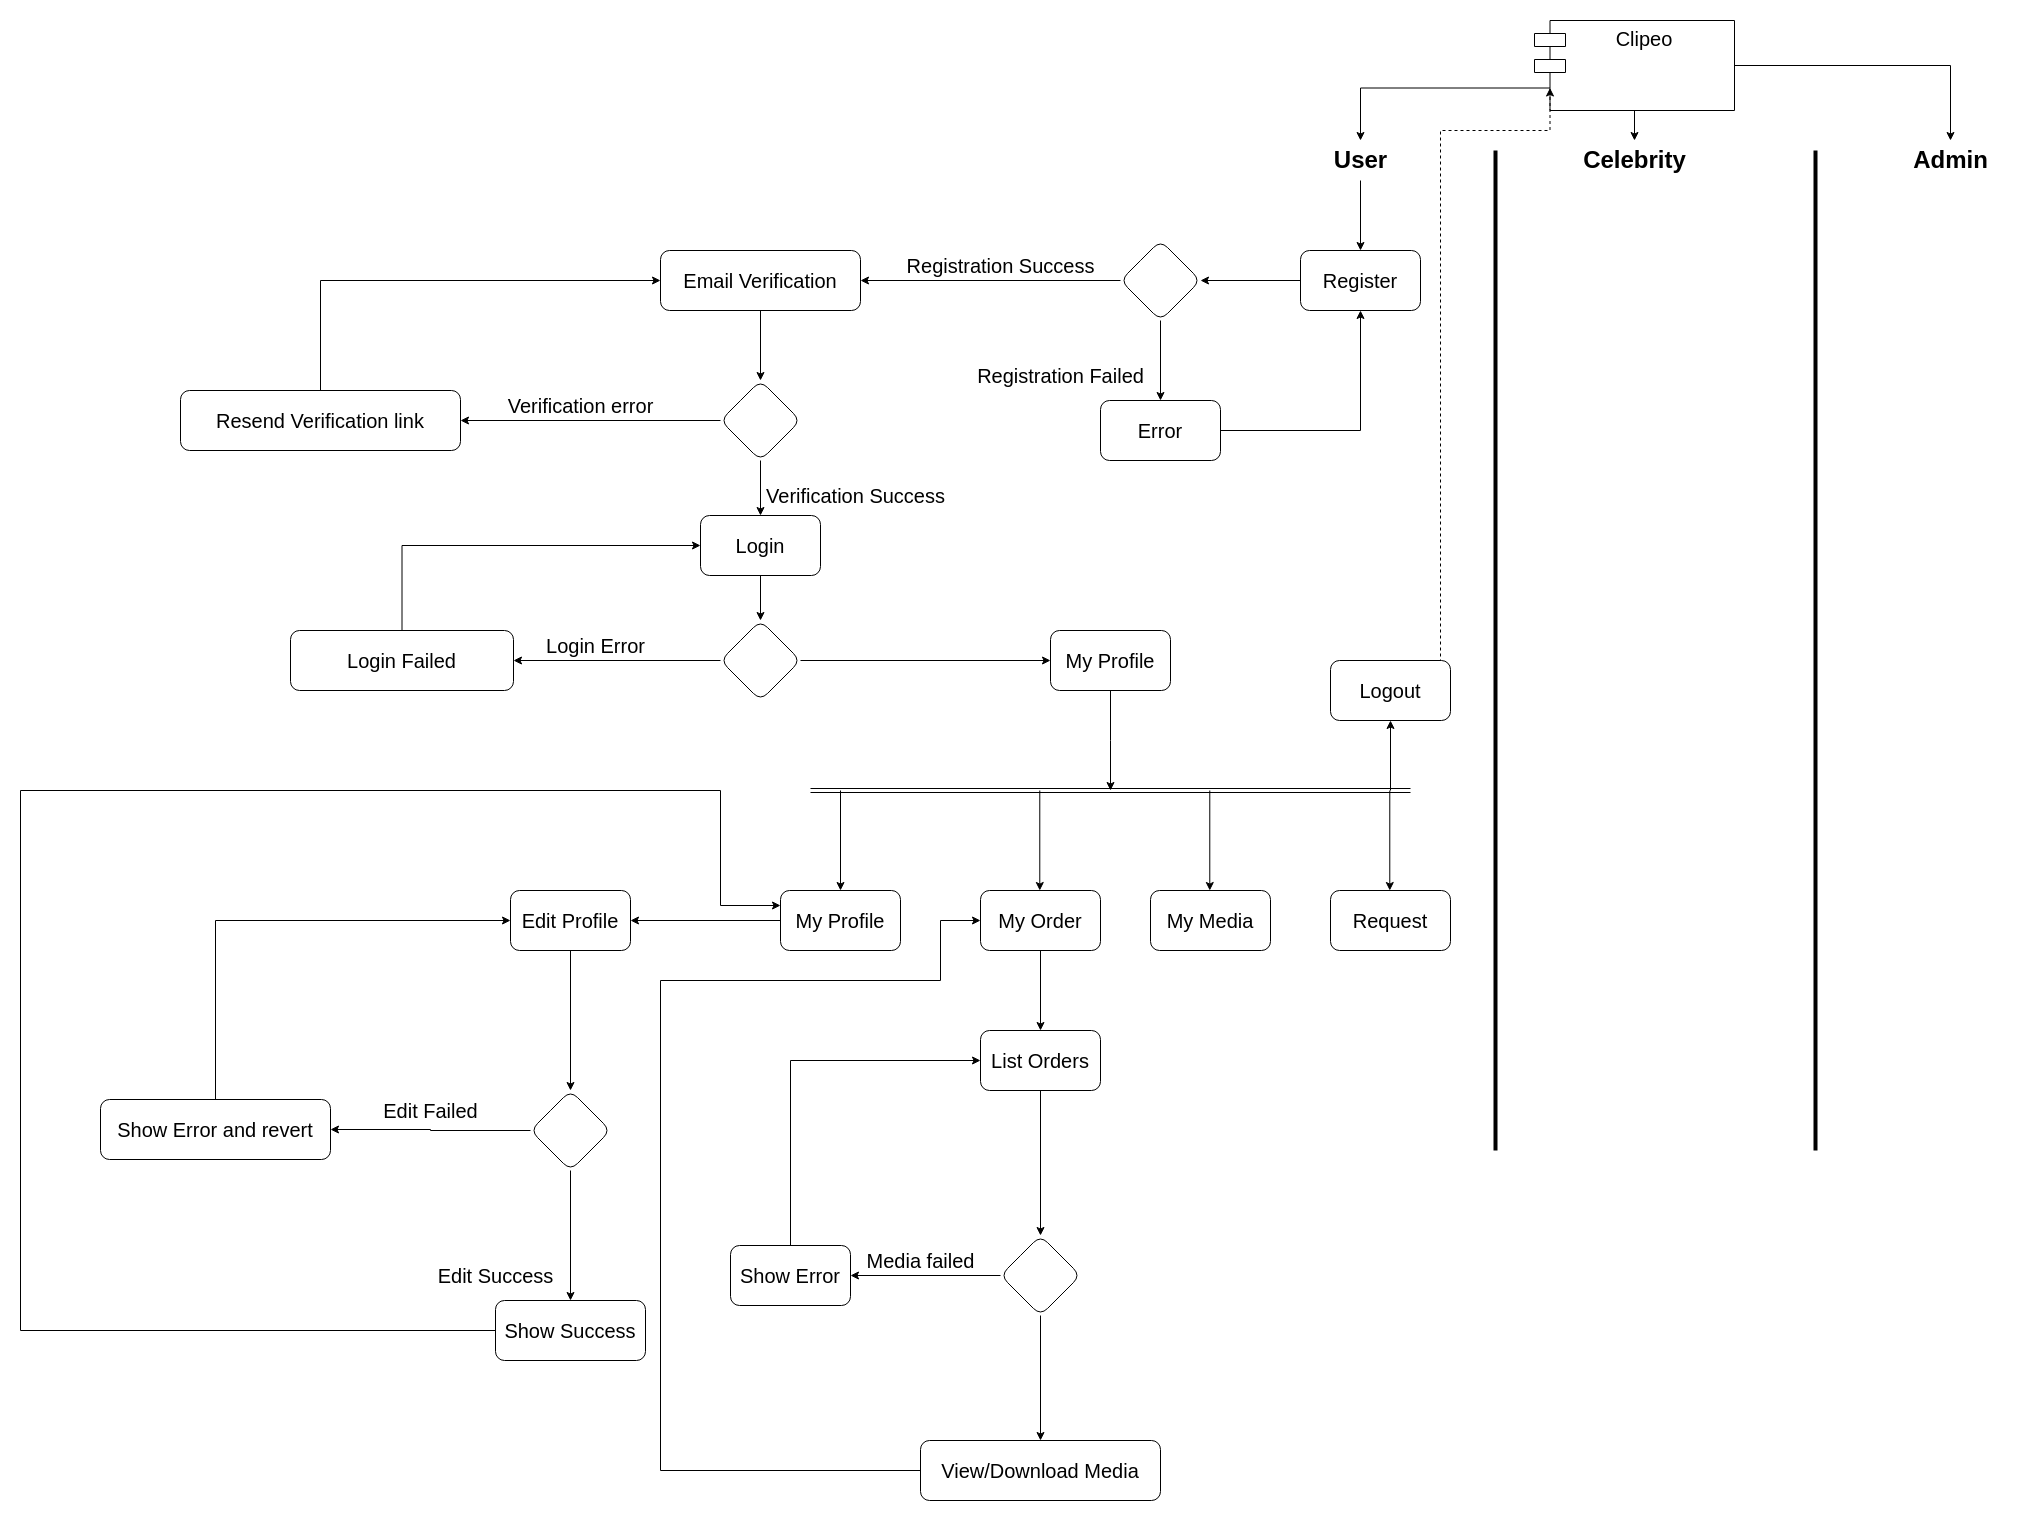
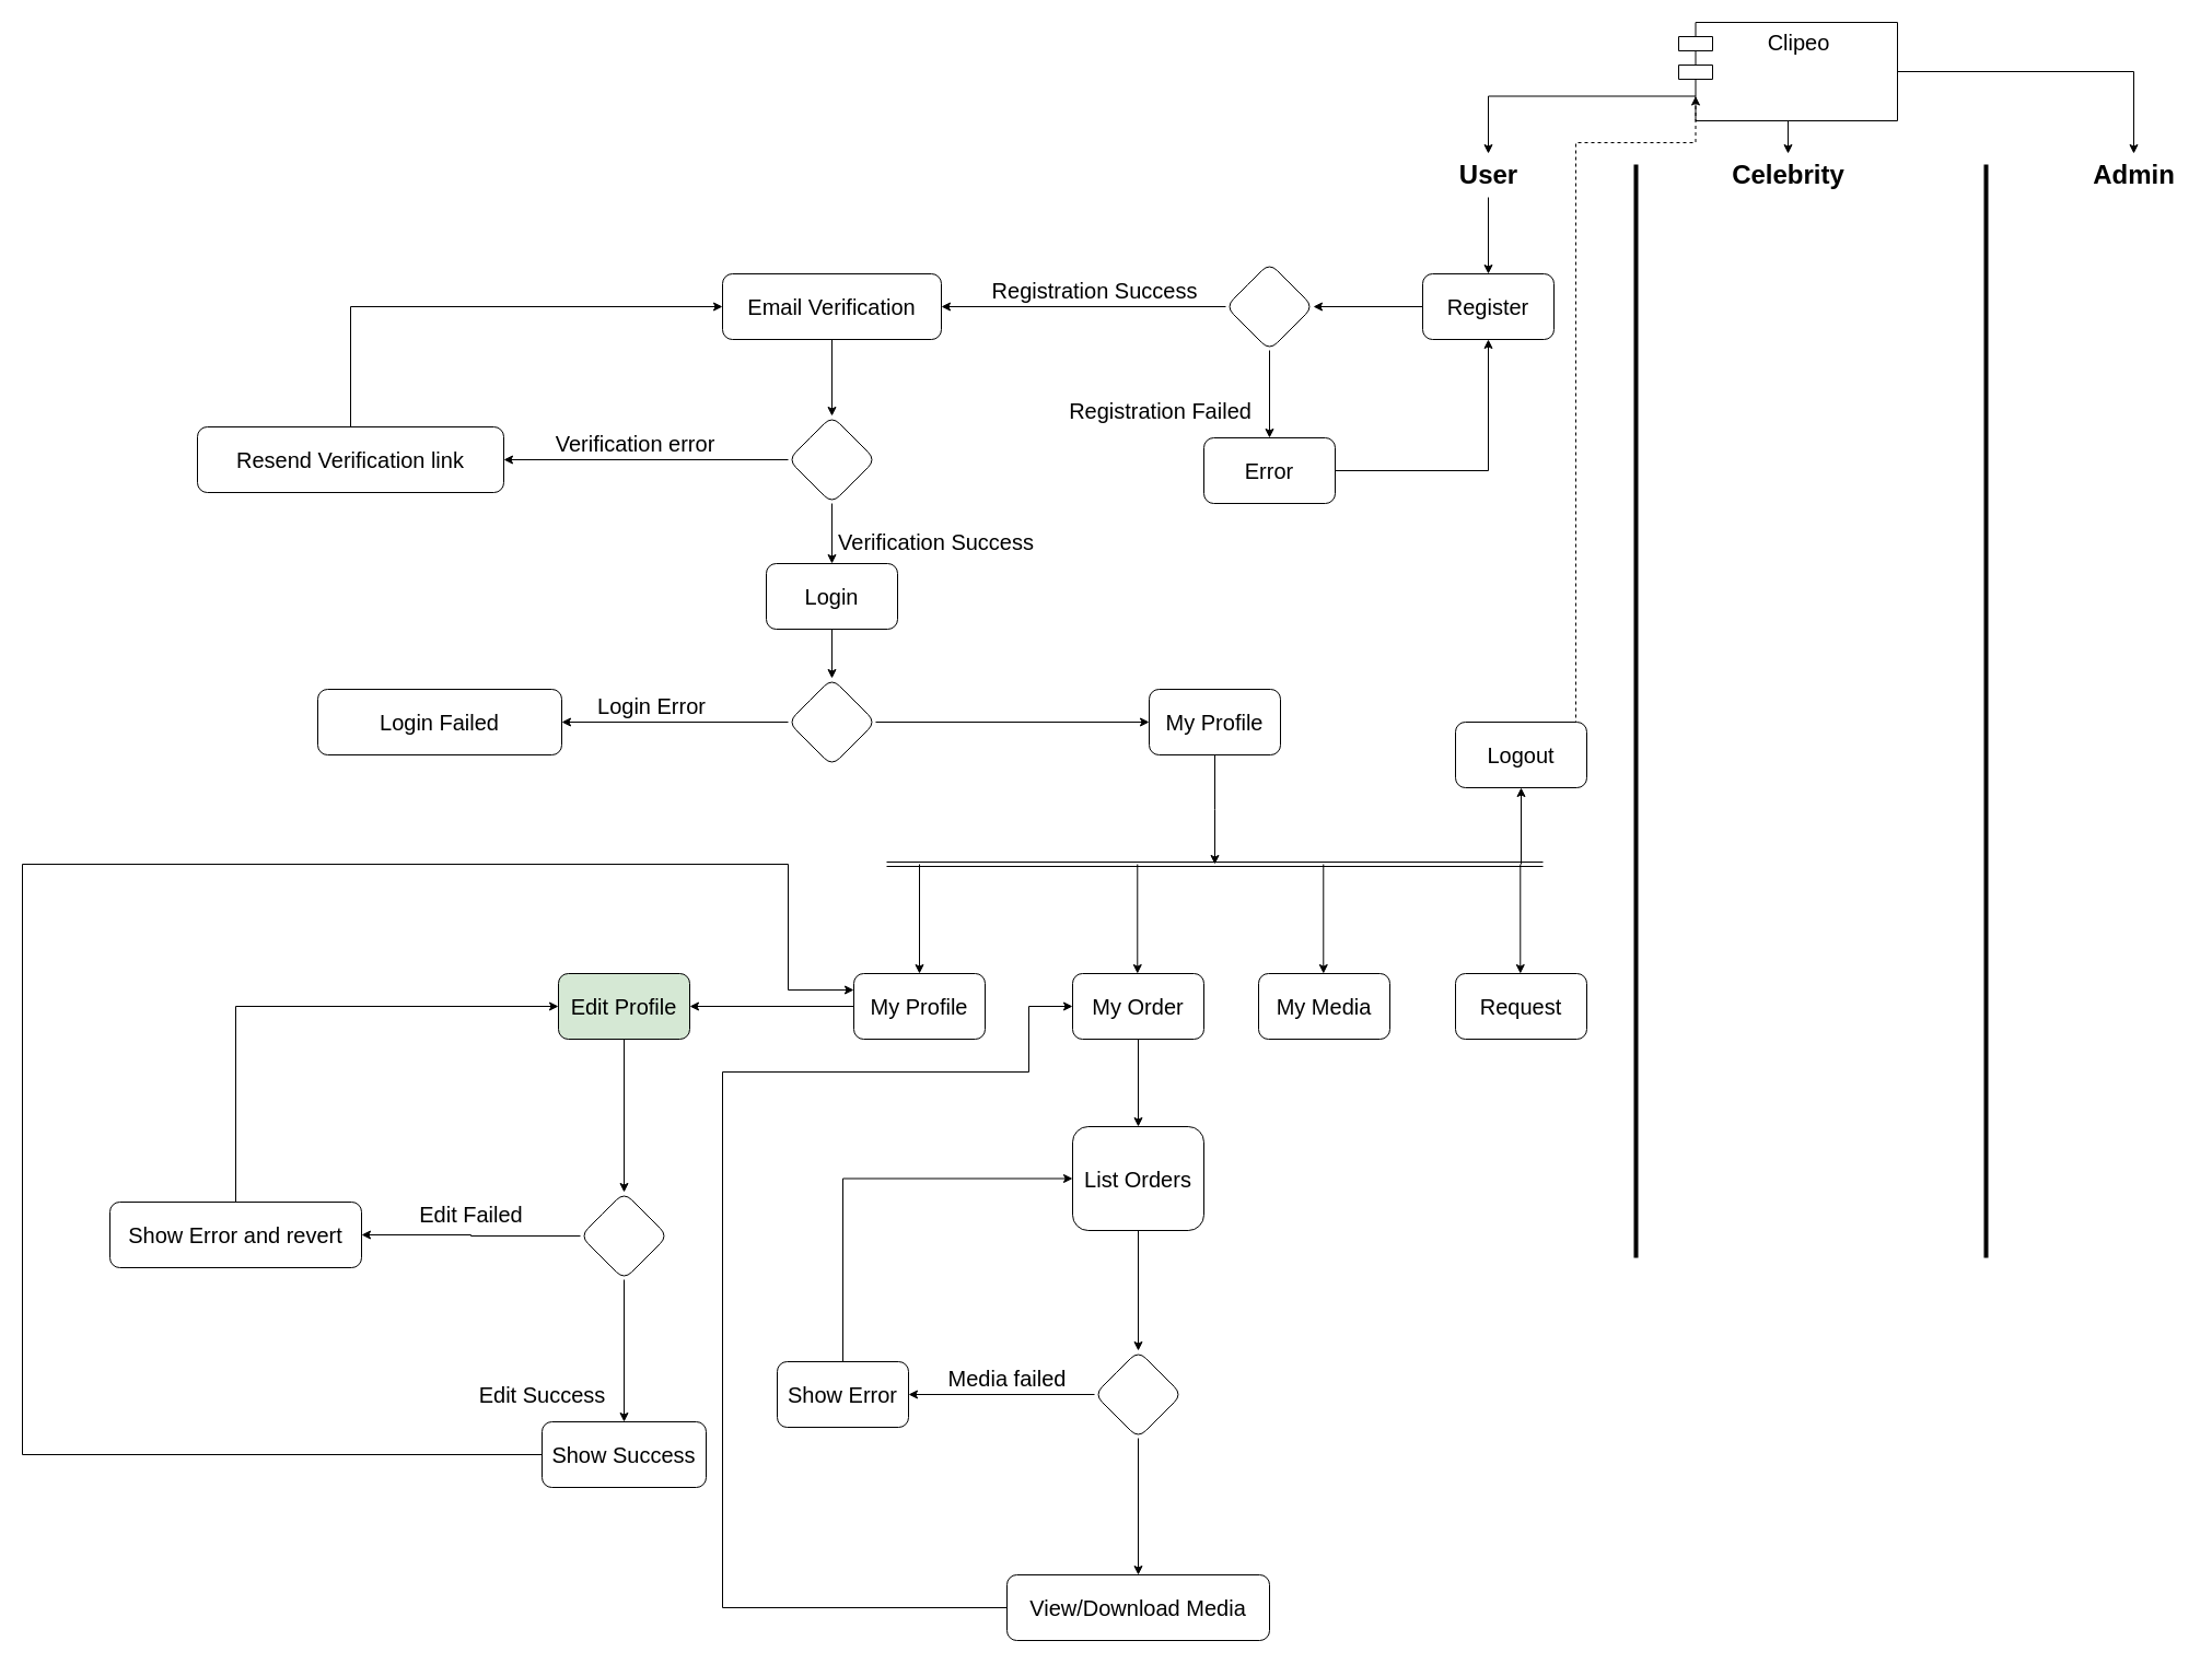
- <mxCell id="35" style="edgeStyle=orthogonalEdgeStyle;rounded=0;orthogonalLoop=1;jettySize=auto;html=1;exitX=0.5;exitY=0;exitDx=0;exitDy=0;fontSize=20;entryX=0;entryY=0.5;entryDx=0;entryDy=0;" edge="1" parent="1" source="36" target="30"><mxGeometry relative="1" as="geometry"><mxPoint x="401.571" y="640" as="targetPoint" /></mxGeometry></mxCell>
- <mxCell id="55" value="Edit Profile" style="rounded=1;whiteSpace=wrap;html=1;fontSize=20;" vertex="1" parent="1"><mxGeometry x="510" y="890" width="120" height="60" as="geometry" /></mxCell>
+ <mxCell id="55" value="Edit Profile" style="rounded=1;whiteSpace=wrap;html=1;fontSize=20;fillColor=#d5e8d4;" vertex="1" parent="1"><mxGeometry x="510" y="890" width="120" height="60" as="geometry" /></mxCell>
- <mxCell id="66" value="List Orders" style="whiteSpace=wrap;html=1;fontSize=20;rounded=1;" vertex="1" parent="1"><mxGeometry x="980" y="1030" width="120" height="60" as="geometry" /></mxCell>
+ <mxCell id="66" value="List Orders" style="whiteSpace=wrap;html=1;fontSize=20;rounded=1;" vertex="1" parent="1"><mxGeometry x="980" y="1030" width="120" height="95" as="geometry" /></mxCell>
- <mxCell id="71" value="Show Error" style="whiteSpace=wrap;html=1;fontSize=20;rounded=1;" vertex="1" parent="1"><mxGeometry x="730" y="1245" width="120" height="60" as="geometry" /></mxCell>
+ <mxCell id="71" value="Show Error" style="whiteSpace=wrap;html=1;fontSize=20;rounded=1;" vertex="1" parent="1"><mxGeometry x="710" y="1245" width="120" height="60" as="geometry" /></mxCell>
